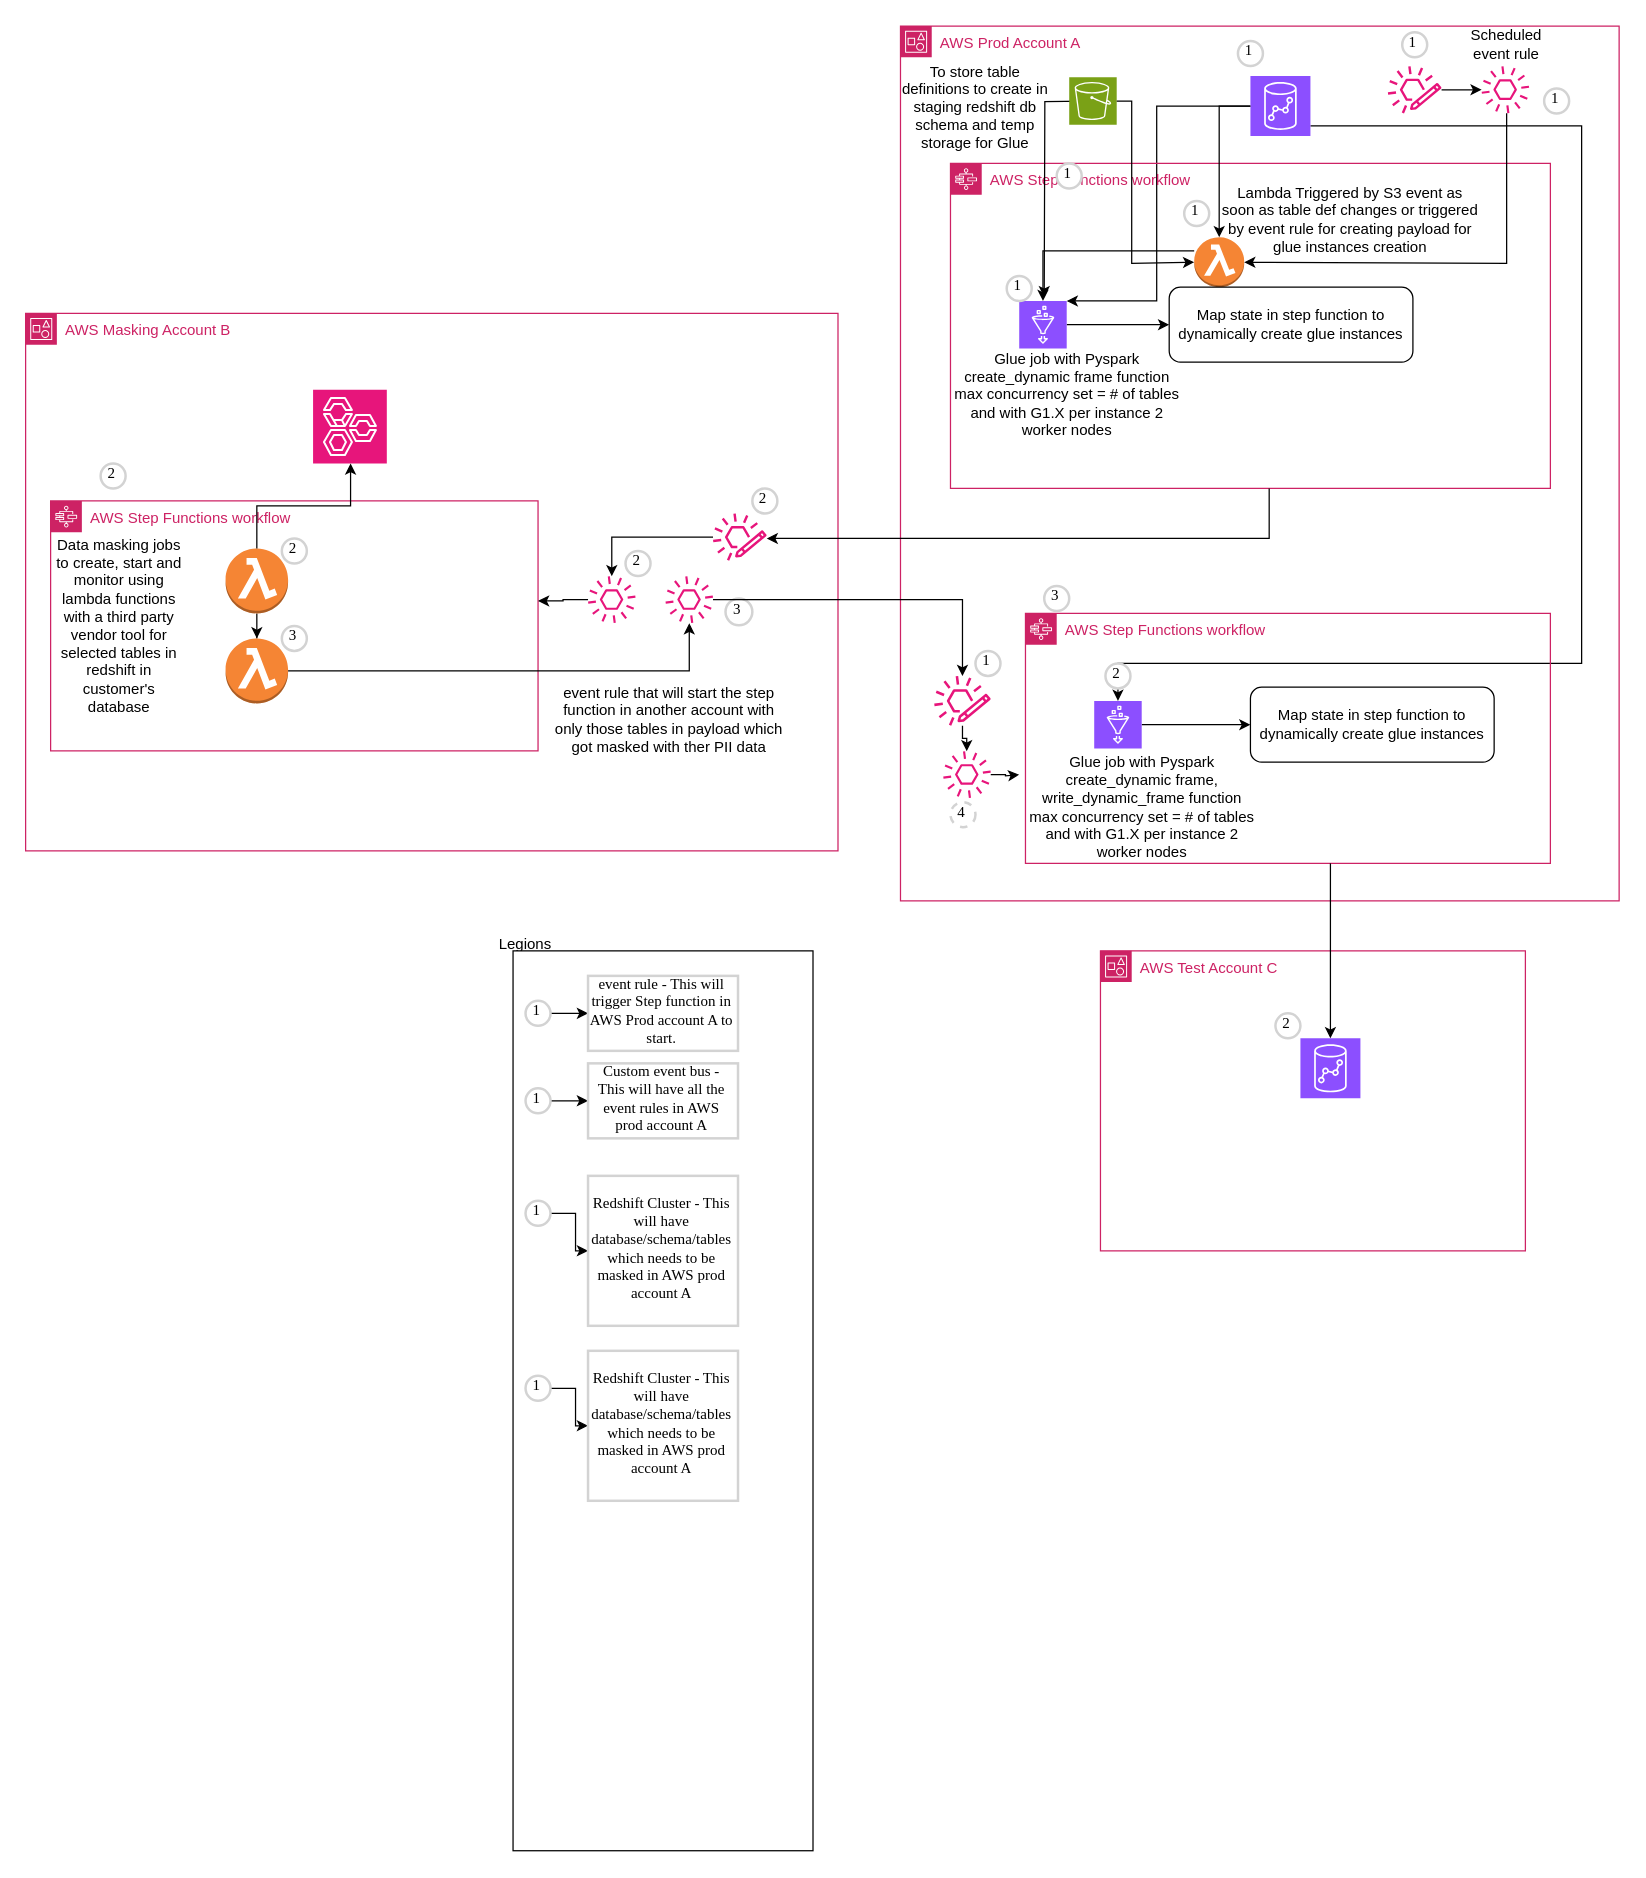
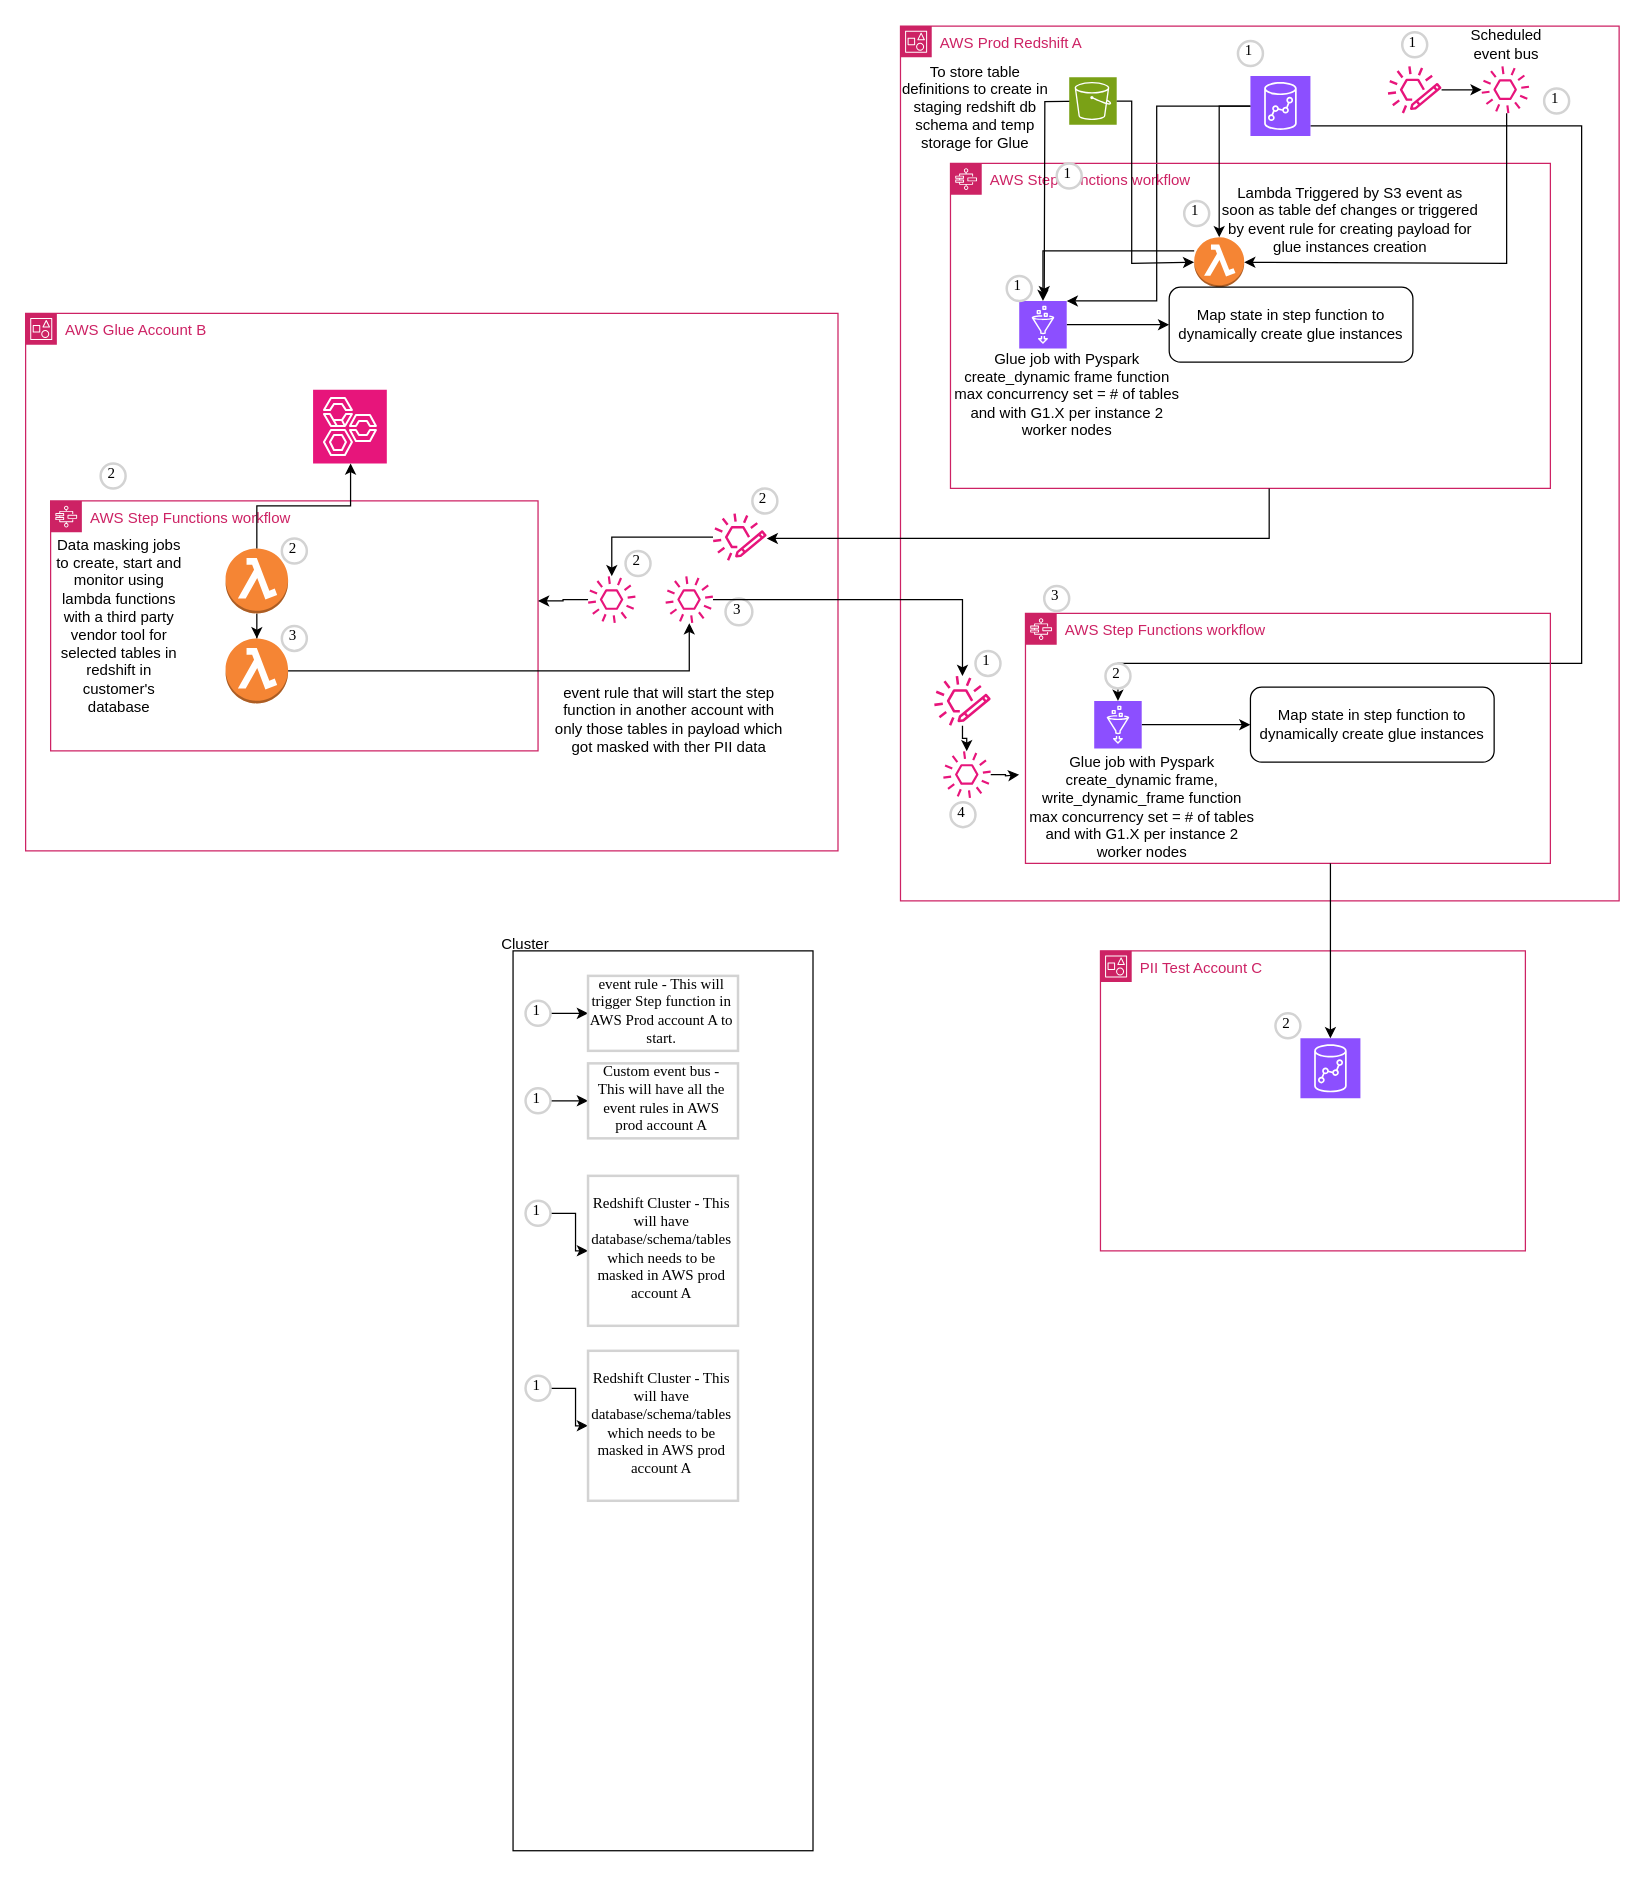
- <mxCell id="26" value="AWS Prod Account A" style="points=[[0,0],[0.25,0],[0.5,0],[0.75,0],[1,0],[1,0.25],[1,0.5],[1,0.75],[1,1],[0.75,1],[0.5,1],[0.25,1],[0,1],[0,0.75],[0,0.5],[0,0.25]];outlineConnect=0;gradientColor=none;html=1;whiteSpace=wrap;fontSize=12;fontStyle=0;container=1;pointerEvents=0;collapsible=0;recursiveResize=0;shape=mxgraph.aws4.group;grIcon=mxgraph.aws4.group_account;strokeColor=#CD2264;fillColor=none;verticalAlign=top;align=left;spacingLeft=30;fontColor=#CD2264;dashed=0;" vertex="1" parent="1"><mxGeometry x="720" y="20" width="575" height="700" as="geometry" /></mxCell>
+ <mxCell id="26" value="AWS Prod Redshift A" style="points=[[0,0],[0.25,0],[0.5,0],[0.75,0],[1,0],[1,0.25],[1,0.5],[1,0.75],[1,1],[0.75,1],[0.5,1],[0.25,1],[0,1],[0,0.75],[0,0.5],[0,0.25]];outlineConnect=0;gradientColor=none;html=1;whiteSpace=wrap;fontSize=12;fontStyle=0;container=1;pointerEvents=0;collapsible=0;recursiveResize=0;shape=mxgraph.aws4.group;grIcon=mxgraph.aws4.group_account;strokeColor=#CD2264;fillColor=none;verticalAlign=top;align=left;spacingLeft=30;fontColor=#CD2264;dashed=0;" vertex="1" parent="1"><mxGeometry x="720" y="20" width="575" height="700" as="geometry" /></mxCell>
- <mxCell id="63" value="Scheduled event rule" style="text;html=1;strokeColor=none;fillColor=none;align=center;verticalAlign=middle;whiteSpace=wrap;rounded=0;" vertex="1" parent="26"><mxGeometry x="455" width="60" height="30" as="geometry" /></mxCell>
+ <mxCell id="63" value="Scheduled event bus" style="text;html=1;strokeColor=none;fillColor=none;align=center;verticalAlign=middle;whiteSpace=wrap;rounded=0;" vertex="1" parent="26"><mxGeometry x="455" width="60" height="30" as="geometry" /></mxCell>
- <mxCell id="2" value="AWS Masking Account B" style="points=[[0,0],[0.25,0],[0.5,0],[0.75,0],[1,0],[1,0.25],[1,0.5],[1,0.75],[1,1],[0.75,1],[0.5,1],[0.25,1],[0,1],[0,0.75],[0,0.5],[0,0.25]];outlineConnect=0;gradientColor=none;html=1;whiteSpace=wrap;fontSize=12;fontStyle=0;container=1;pointerEvents=0;collapsible=0;recursiveResize=0;shape=mxgraph.aws4.group;grIcon=mxgraph.aws4.group_account;strokeColor=#CD2264;fillColor=none;verticalAlign=top;align=left;spacingLeft=30;fontColor=#CD2264;dashed=0;" vertex="1" parent="1"><mxGeometry x="20" y="250" width="650" height="430" as="geometry" /></mxCell>
+ <mxCell id="2" value="AWS Glue Account B" style="points=[[0,0],[0.25,0],[0.5,0],[0.75,0],[1,0],[1,0.25],[1,0.5],[1,0.75],[1,1],[0.75,1],[0.5,1],[0.25,1],[0,1],[0,0.75],[0,0.5],[0,0.25]];outlineConnect=0;gradientColor=none;html=1;whiteSpace=wrap;fontSize=12;fontStyle=0;container=1;pointerEvents=0;collapsible=0;recursiveResize=0;shape=mxgraph.aws4.group;grIcon=mxgraph.aws4.group_account;strokeColor=#CD2264;fillColor=none;verticalAlign=top;align=left;spacingLeft=30;fontColor=#CD2264;dashed=0;" vertex="1" parent="1"><mxGeometry x="20" y="250" width="650" height="430" as="geometry" /></mxCell>
- <mxCell id="61" value="4" style="ellipse;whiteSpace=wrap;html=1;aspect=fixed;strokeWidth=2;fontFamily=Tahoma;spacingBottom=4;spacingRight=2;strokeColor=#d3d3d3;dashed=1;" vertex="1" parent="26"><mxGeometry x="40" y="621" width="20" height="20" as="geometry" /></mxCell>
+ <mxCell id="61" value="4" style="ellipse;whiteSpace=wrap;html=1;aspect=fixed;strokeWidth=2;fontFamily=Tahoma;spacingBottom=4;spacingRight=2;strokeColor=#d3d3d3;" vertex="1" parent="26"><mxGeometry x="40" y="621" width="20" height="20" as="geometry" /></mxCell>
- <mxCell id="70" value="Legions" style="text;html=1;strokeColor=none;fillColor=none;align=center;verticalAlign=middle;whiteSpace=wrap;rounded=0;" vertex="1" parent="1"><mxGeometry x="390" y="740" width="60" height="30" as="geometry" /></mxCell>
+ <mxCell id="70" value="Cluster" style="text;html=1;strokeColor=none;fillColor=none;align=center;verticalAlign=middle;whiteSpace=wrap;rounded=0;" vertex="1" parent="1"><mxGeometry x="390" y="740" width="60" height="30" as="geometry" /></mxCell>
- <mxCell id="23" value="AWS Test Account C" style="points=[[0,0],[0.25,0],[0.5,0],[0.75,0],[1,0],[1,0.25],[1,0.5],[1,0.75],[1,1],[0.75,1],[0.5,1],[0.25,1],[0,1],[0,0.75],[0,0.5],[0,0.25]];outlineConnect=0;gradientColor=none;html=1;whiteSpace=wrap;fontSize=12;fontStyle=0;container=1;pointerEvents=0;collapsible=0;recursiveResize=0;shape=mxgraph.aws4.group;grIcon=mxgraph.aws4.group_account;strokeColor=#CD2264;fillColor=none;verticalAlign=top;align=left;spacingLeft=30;fontColor=#CD2264;dashed=0;" vertex="1" parent="1"><mxGeometry x="880" y="760" width="340" height="240" as="geometry" /></mxCell>
+ <mxCell id="23" value="PII Test Account C" style="points=[[0,0],[0.25,0],[0.5,0],[0.75,0],[1,0],[1,0.25],[1,0.5],[1,0.75],[1,1],[0.75,1],[0.5,1],[0.25,1],[0,1],[0,0.75],[0,0.5],[0,0.25]];outlineConnect=0;gradientColor=none;html=1;whiteSpace=wrap;fontSize=12;fontStyle=0;container=1;pointerEvents=0;collapsible=0;recursiveResize=0;shape=mxgraph.aws4.group;grIcon=mxgraph.aws4.group_account;strokeColor=#CD2264;fillColor=none;verticalAlign=top;align=left;spacingLeft=30;fontColor=#CD2264;dashed=0;" vertex="1" parent="1"><mxGeometry x="880" y="760" width="340" height="240" as="geometry" /></mxCell>
